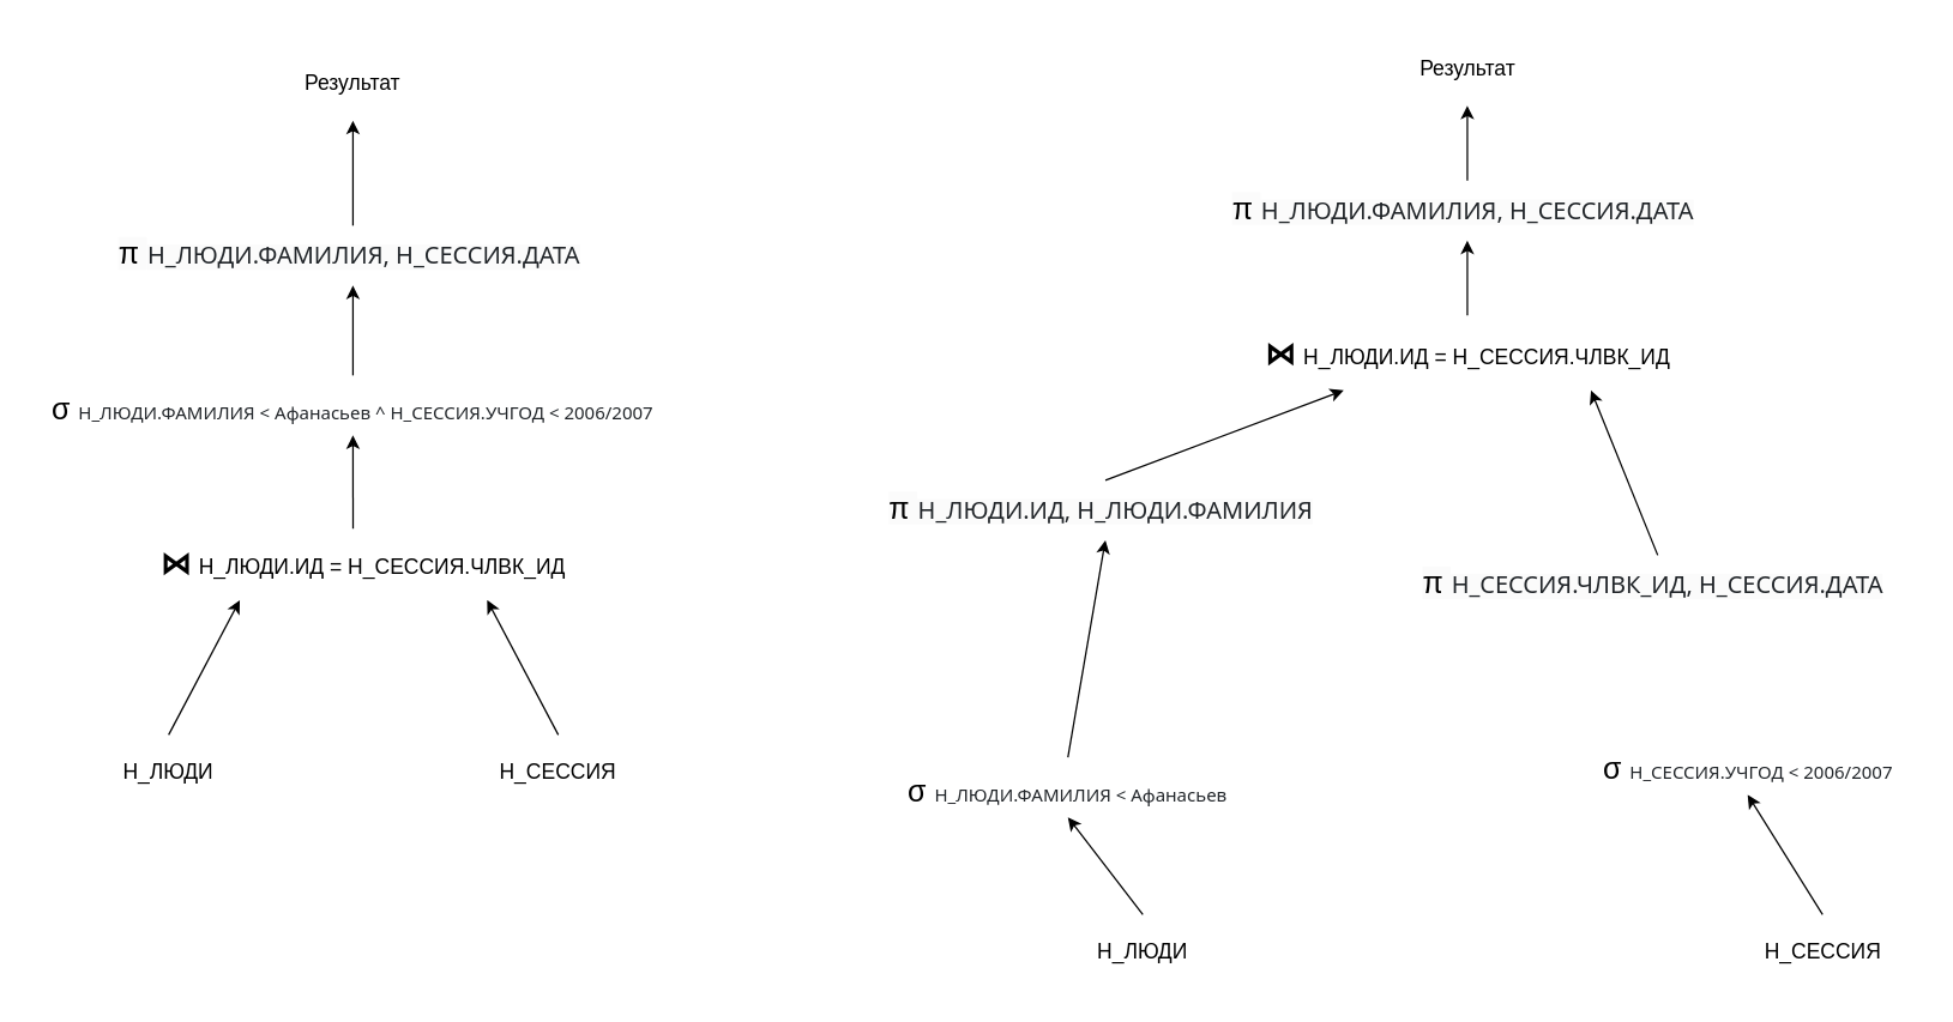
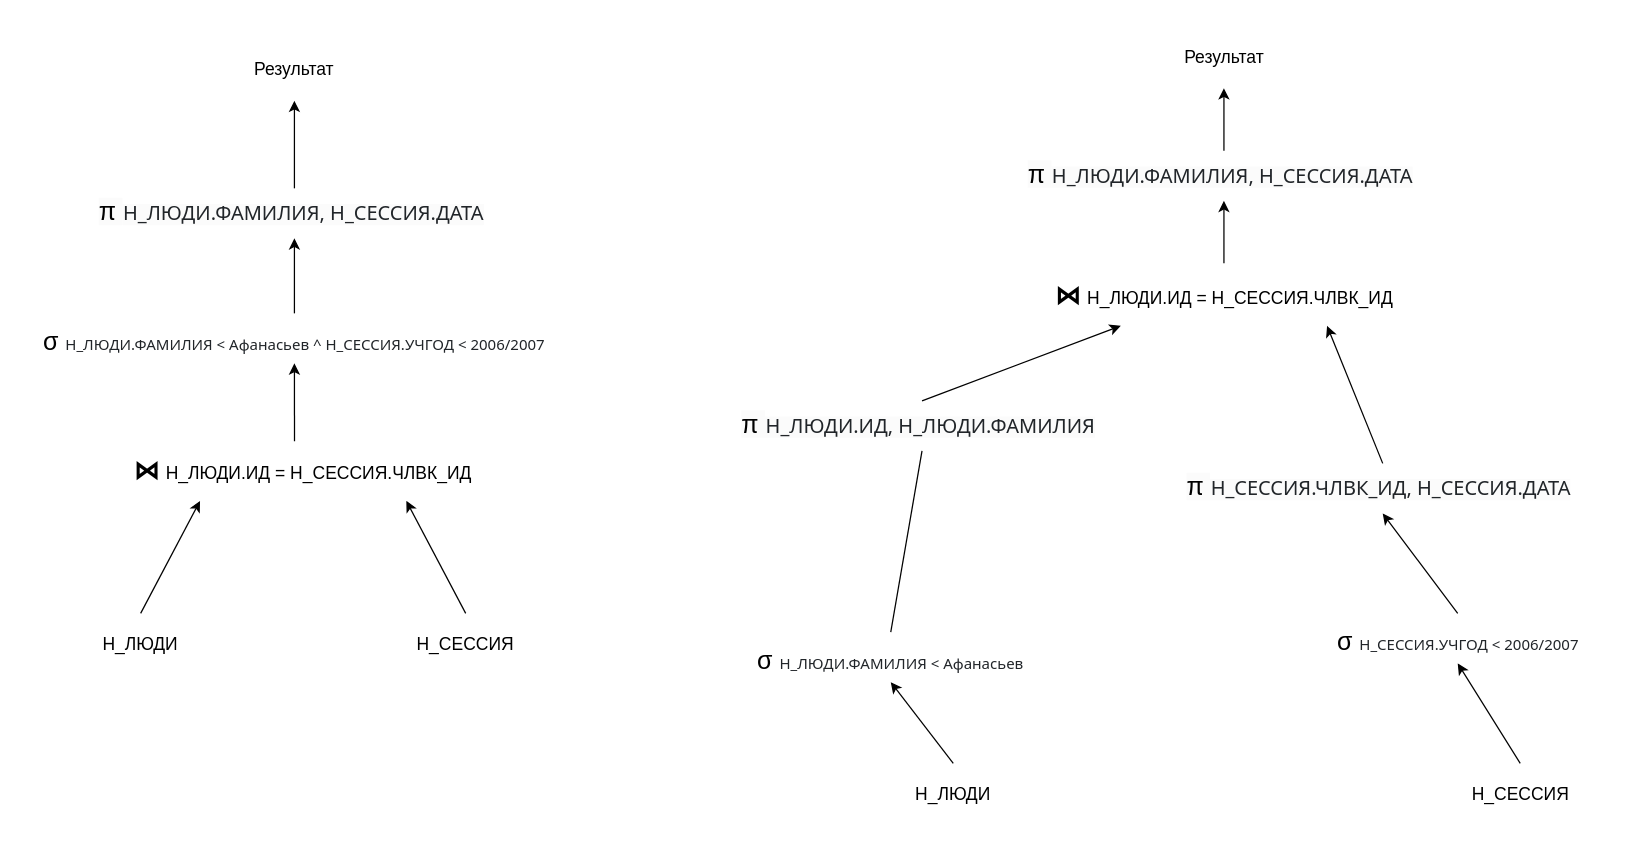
- <mxCell id="26" value="" style="endArrow=classic;html=1;rounded=0;exitX=0.5;exitY=0;exitDx=0;exitDy=0;entryX=0.5;entryY=1;entryDx=0;entryDy=0;" edge="1" parent="1" source="20" target="24"><mxGeometry width="50" height="50" relative="1" as="geometry"><mxPoint x="1030" y="570" as="sourcePoint" /><mxPoint x="1080" y="520" as="targetPoint" /></mxGeometry></mxCell>
+ <mxCell id="26" value="" style="endArrow=none;html=1;rounded=0;exitX=0.5;exitY=0;exitDx=0;exitDy=0;entryX=0.5;entryY=1;entryDx=0;entryDy=0;" edge="1" parent="1" source="20" target="24"><mxGeometry width="50" height="50" relative="1" as="geometry"><mxPoint x="1030" y="570" as="sourcePoint" /><mxPoint x="1080" y="520" as="targetPoint" /></mxGeometry></mxCell>
+ <mxCell id="27" value="" style="endArrow=classic;html=1;rounded=0;exitX=0.5;exitY=0;exitDx=0;exitDy=0;entryX=0.5;entryY=1;entryDx=0;entryDy=0;" edge="1" parent="1" source="21" target="25"><mxGeometry width="50" height="50" relative="1" as="geometry"><mxPoint x="1030" y="570" as="sourcePoint" /><mxPoint x="1080" y="520" as="targetPoint" /></mxGeometry></mxCell>
